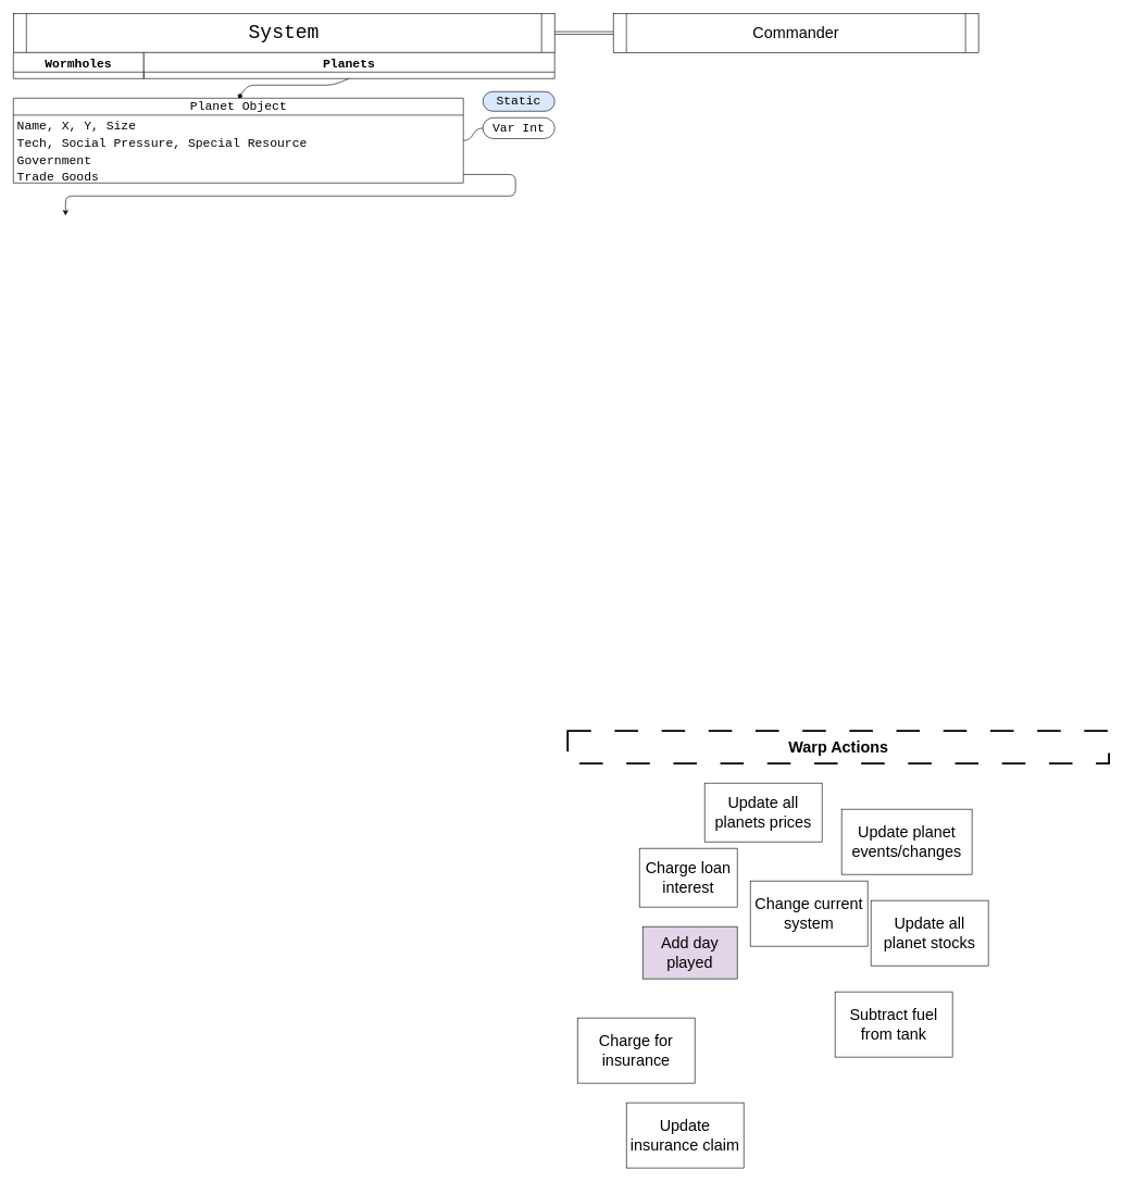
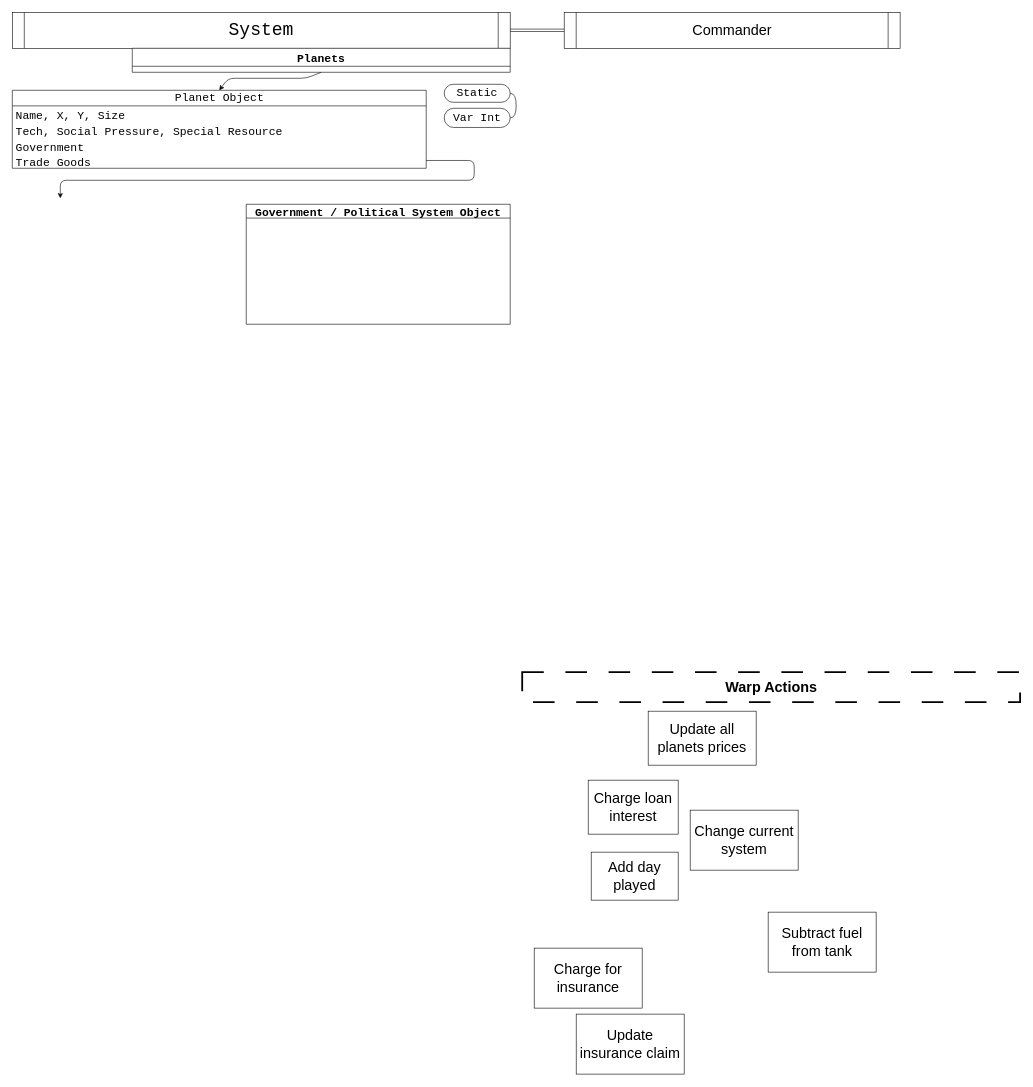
- <mxCell id="4" value="Wormholes" style="swimlane;fontFamily=Courier New;fontSize=19;startSize=30;" parent="1" vertex="1"><mxGeometry x="20" y="80" width="200" height="40" as="geometry" /></mxCell>
- <mxCell id="5" style="edgeStyle=none;html=1;exitX=0.5;exitY=1;exitDx=0;exitDy=0;fontFamily=Courier New;fontSize=19;entryX=0.5;entryY=0;entryDx=0;entryDy=0;endArrow=diamond;" parent="1" source="6" target="7" edge="1"><mxGeometry relative="1" as="geometry"><mxPoint x="530" y="140" as="targetPoint" /><Array as="points"><mxPoint x="510" y="130" /><mxPoint x="380" y="130" /></Array></mxGeometry></mxCell>
+ <mxCell id="5" style="edgeStyle=none;html=1;exitX=0.5;exitY=1;exitDx=0;exitDy=0;fontFamily=Courier New;fontSize=19;entryX=0.5;entryY=0;entryDx=0;entryDy=0;" parent="1" source="6" target="7" edge="1"><mxGeometry relative="1" as="geometry"><mxPoint x="530" y="140" as="targetPoint" /><Array as="points"><mxPoint x="510" y="130" /><mxPoint x="380" y="130" /></Array></mxGeometry></mxCell>
- <mxCell id="12" value="Static" style="whiteSpace=wrap;html=1;rounded=1;arcSize=50;align=center;verticalAlign=middle;strokeWidth=1;autosize=1;spacing=4;treeFolding=1;treeMoving=1;newEdgeStyle={&quot;edgeStyle&quot;:&quot;entityRelationEdgeStyle&quot;,&quot;startArrow&quot;:&quot;none&quot;,&quot;endArrow&quot;:&quot;none&quot;,&quot;segment&quot;:10,&quot;curved&quot;:1,&quot;sourcePerimeterSpacing&quot;:0,&quot;targetPerimeterSpacing&quot;:0};fontFamily=Courier New;fontSize=19;fillColor=#dae8fc;" parent="1" vertex="1"><mxGeometry x="740" y="140" width="110" height="30" as="geometry" /></mxCell>
+ <mxCell id="12" value="Static" style="whiteSpace=wrap;html=1;rounded=1;arcSize=50;align=center;verticalAlign=middle;strokeWidth=1;autosize=1;spacing=4;treeFolding=1;treeMoving=1;newEdgeStyle={&quot;edgeStyle&quot;:&quot;entityRelationEdgeStyle&quot;,&quot;startArrow&quot;:&quot;none&quot;,&quot;endArrow&quot;:&quot;none&quot;,&quot;segment&quot;:10,&quot;curved&quot;:1,&quot;sourcePerimeterSpacing&quot;:0,&quot;targetPerimeterSpacing&quot;:0};fontFamily=Courier New;fontSize=19;" parent="1" vertex="1"><mxGeometry x="740" y="140" width="110" height="30" as="geometry" /></mxCell>
- <mxCell id="13" value="" style="edgeStyle=entityRelationEdgeStyle;html=1;startArrow=none;endArrow=none;segment=10;curved=1;sourcePerimeterSpacing=0;targetPerimeterSpacing=0;fontFamily=Courier New;fontSize=19;entryX=1;entryY=0.5;entryDx=0;entryDy=0;" parent="1" source="14" target="9" edge="1"><mxGeometry relative="1" as="geometry" /></mxCell>
+ <mxCell id="13" value="" style="edgeStyle=entityRelationEdgeStyle;html=1;startArrow=none;endArrow=none;segment=10;curved=1;sourcePerimeterSpacing=0;targetPerimeterSpacing=0;fontFamily=Courier New;fontSize=19;" parent="1" source="14" target="12" edge="1"><mxGeometry relative="1" as="geometry" /></mxCell>
+ <mxCell id="15" value="Government / Political System Object" style="swimlane;fontFamily=Courier New;fontSize=19;" parent="1" vertex="1"><mxGeometry x="410" y="340" width="440" height="200" as="geometry" /></mxCell>
- <mxCell id="24" value="Update all planets prices" style="rounded=0;whiteSpace=wrap;html=1;fontSize=24;" parent="1" vertex="1"><mxGeometry x="1080" y="1200" width="180" height="90" as="geometry" /></mxCell>
+ <mxCell id="24" value="Update all planets prices" style="rounded=0;whiteSpace=wrap;html=1;fontSize=24;" parent="1" vertex="1"><mxGeometry x="1080" y="1185" width="180" height="90" as="geometry" /></mxCell>
- <mxCell id="26" value="Update planet events/changes" style="rounded=0;whiteSpace=wrap;html=1;fontSize=24;" parent="1" vertex="1"><mxGeometry x="1290" y="1240" width="200" height="100" as="geometry" /></mxCell>
- <mxCell id="25" value="Update all planet stocks" style="rounded=0;whiteSpace=wrap;html=1;fontSize=24;" parent="1" vertex="1"><mxGeometry x="1335" y="1380" width="180" height="100" as="geometry" /></mxCell>
- <mxCell id="23" value="Add day played" style="rounded=0;whiteSpace=wrap;html=1;fontSize=24;fillColor=#e1d5e7;" parent="1" vertex="1"><mxGeometry x="985" y="1420" width="145" height="80" as="geometry" /></mxCell>
+ <mxCell id="23" value="Add day played" style="rounded=0;whiteSpace=wrap;html=1;fontSize=24;" parent="1" vertex="1"><mxGeometry x="985" y="1420" width="145" height="80" as="geometry" /></mxCell>
- <mxCell id="20" value="Charge for insurance" style="rounded=0;whiteSpace=wrap;html=1;fontSize=24;" parent="1" vertex="1"><mxGeometry x="885" y="1560" width="180" height="100" as="geometry" /></mxCell>
+ <mxCell id="20" value="Charge for insurance" style="rounded=0;whiteSpace=wrap;html=1;fontSize=24;" parent="1" vertex="1"><mxGeometry x="890" y="1580" width="180" height="100" as="geometry" /></mxCell>
